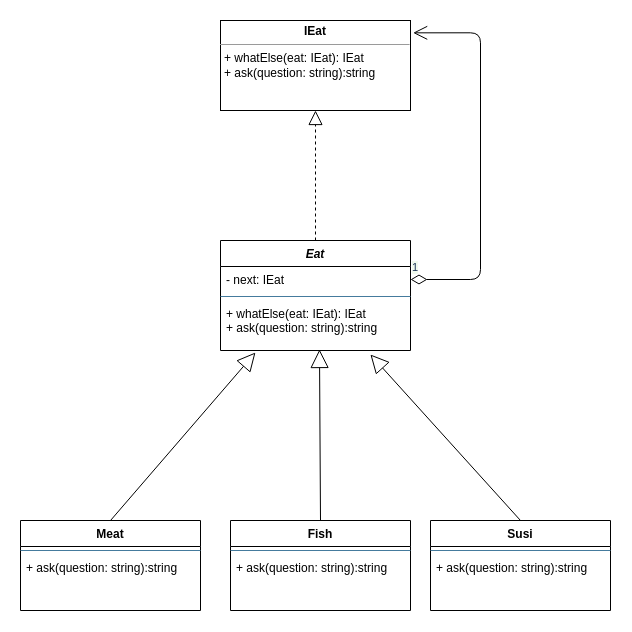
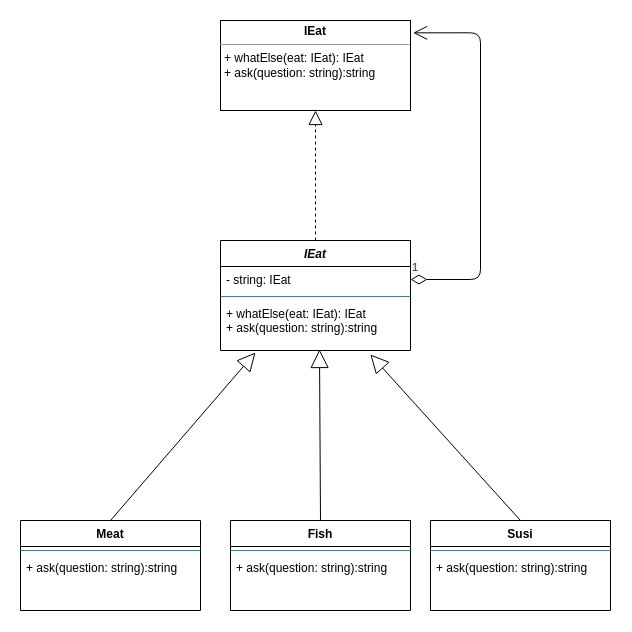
- <mxCell id="3" value="Eat" style="swimlane;fontStyle=3;align=center;verticalAlign=top;childLayout=stackLayout;horizontal=1;startSize=26;horizontalStack=0;resizeParent=1;resizeParentMax=0;resizeLast=0;collapsible=1;marginBottom=0;" parent="1" vertex="1"><mxGeometry x="220" y="240" width="190" height="110" as="geometry" /></mxCell>
+ <mxCell id="3" value="IEat" style="swimlane;fontStyle=3;align=center;verticalAlign=top;childLayout=stackLayout;horizontal=1;startSize=26;horizontalStack=0;resizeParent=1;resizeParentMax=0;resizeLast=0;collapsible=1;marginBottom=0;" parent="1" vertex="1"><mxGeometry x="220" y="240" width="190" height="110" as="geometry" /></mxCell>
- <mxCell id="4" value="- next: IEat" style="text;strokeColor=none;fillColor=none;align=left;verticalAlign=top;spacingLeft=4;spacingRight=4;overflow=hidden;rotatable=0;points=[[0,0.5],[1,0.5]];portConstraint=eastwest;" parent="3" vertex="1"><mxGeometry y="26" width="190" height="26" as="geometry" /></mxCell>
+ <mxCell id="4" value="- string: IEat" style="text;strokeColor=none;fillColor=none;align=left;verticalAlign=top;spacingLeft=4;spacingRight=4;overflow=hidden;rotatable=0;points=[[0,0.5],[1,0.5]];portConstraint=eastwest;" parent="3" vertex="1"><mxGeometry y="26" width="190" height="26" as="geometry" /></mxCell>
